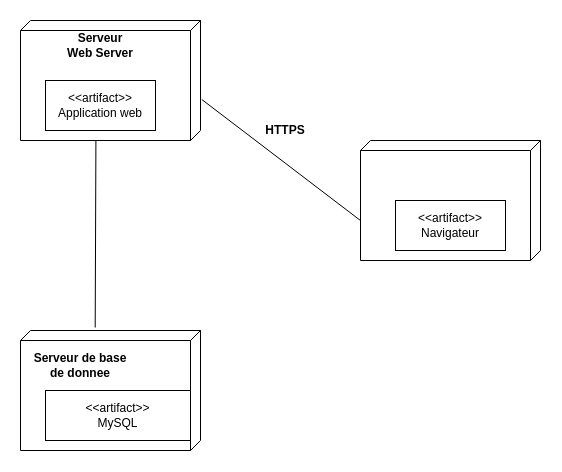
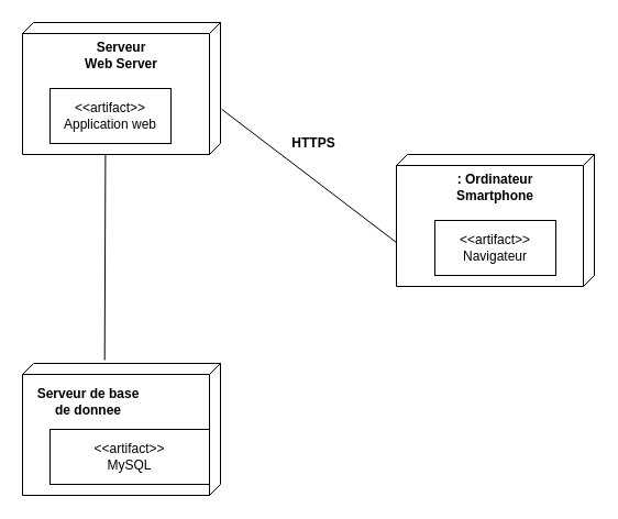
- <mxCell id="5" value="&lt;b&gt;Serveur&lt;/b&gt;&lt;div&gt;&lt;b&gt;Web Server&lt;/b&gt;&lt;/div&gt;" style="text;html=1;align=center;verticalAlign=middle;whiteSpace=wrap;rounded=0;" vertex="1" parent="1"><mxGeometry x="50" y="25" width="100" height="40" as="geometry" /></mxCell>
+ <mxCell id="5" value="&lt;b&gt;Serveur&lt;/b&gt;&lt;div&gt;&lt;b&gt;Web Server&lt;/b&gt;&lt;/div&gt;" style="text;html=1;align=center;verticalAlign=middle;whiteSpace=wrap;rounded=0;" vertex="1" parent="1"><mxGeometry x="60" y="30" width="100" height="40" as="geometry" /></mxCell>
+ <mxCell id="10" value="&lt;b&gt;: Ordinateur&lt;/b&gt;&lt;div&gt;&lt;b&gt;Smartphone&lt;/b&gt;&lt;/div&gt;" style="text;html=1;align=center;verticalAlign=middle;whiteSpace=wrap;rounded=0;" vertex="1" parent="1"><mxGeometry x="405" y="150" width="90" height="40" as="geometry" /></mxCell>
